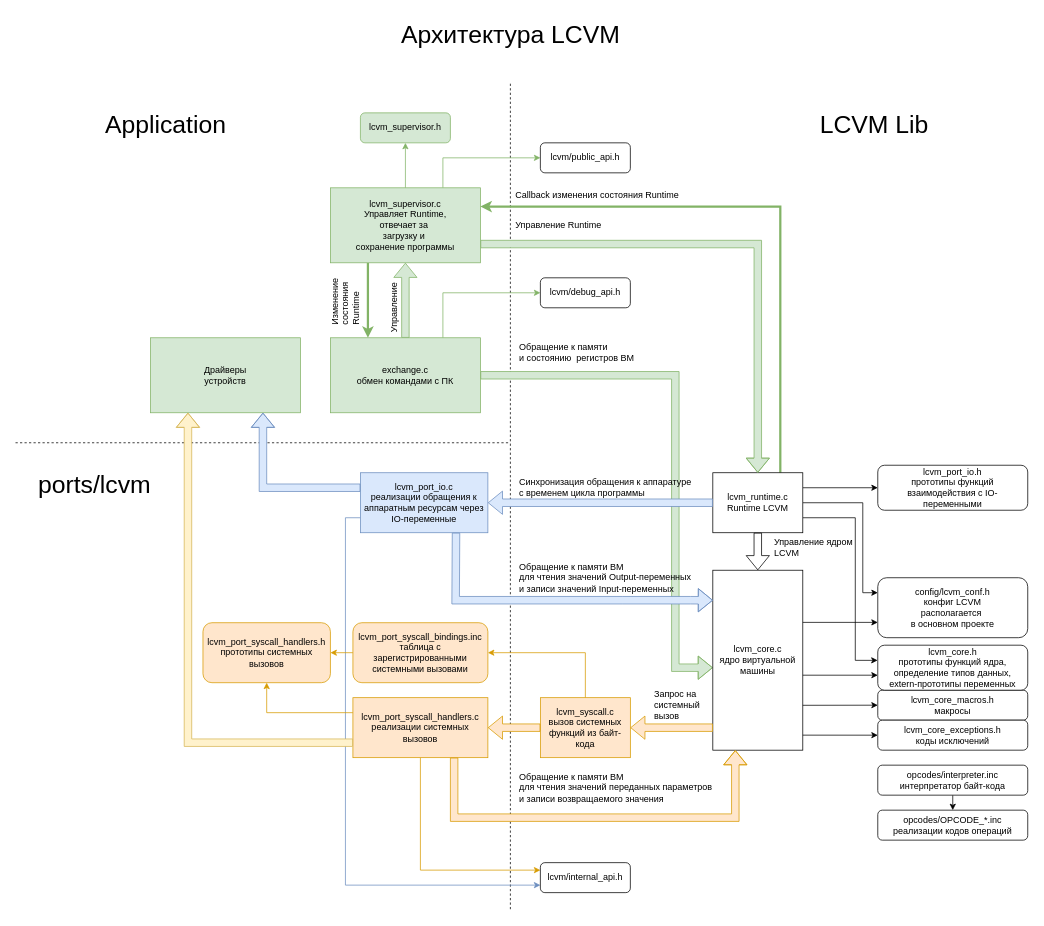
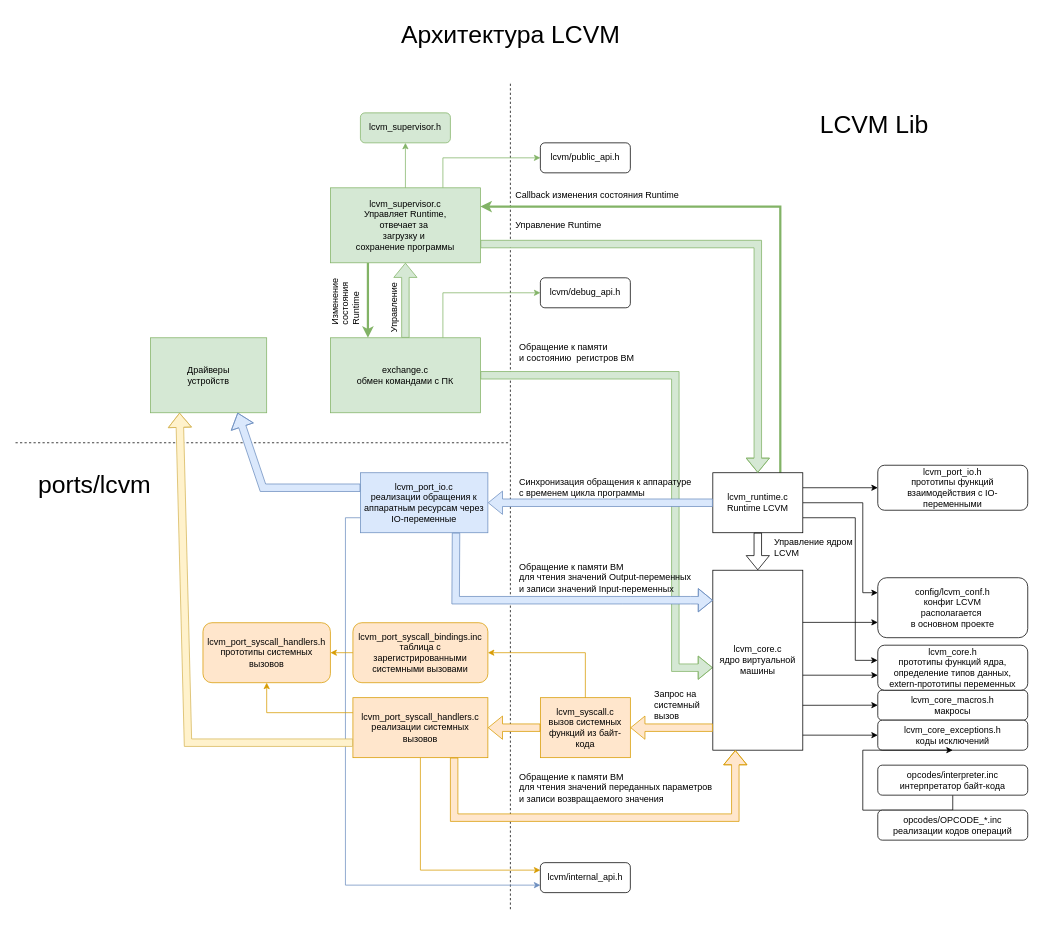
- <mxCell id="64" value="&lt;span style=&quot;font-size: 33px;&quot;&gt;Application&lt;/span&gt;" style="text;html=1;align=center;verticalAlign=middle;resizable=0;points=[];autosize=1;strokeColor=none;fillColor=none;" parent="1" vertex="1"><mxGeometry x="130" y="140" width="180" height="50" as="geometry" /></mxCell>
- <mxCell id="40" value="Драйверы&lt;div&gt;устройств&lt;/div&gt;" style="rounded=0;whiteSpace=wrap;html=1;fillColor=#d5e8d4;strokeColor=#82b366;" parent="1" vertex="1"><mxGeometry x="200" y="450" width="200" height="100" as="geometry" /></mxCell>
+ <mxCell id="40" value="Драйверы&lt;div&gt;устройств&lt;/div&gt;" style="rounded=0;whiteSpace=wrap;html=1;fillColor=#d5e8d4;strokeColor=#82b366;" parent="1" vertex="1"><mxGeometry x="200" y="450" width="155" height="100" as="geometry" /></mxCell>
- <mxCell id="10" style="edgeStyle=orthogonalEdgeStyle;rounded=0;orthogonalLoop=1;jettySize=auto;html=1;exitX=0.5;exitY=1;exitDx=0;exitDy=0;entryX=0.5;entryY=0;entryDx=0;entryDy=0;" parent="1" source="11" target="12" edge="1"><mxGeometry relative="1" as="geometry" /></mxCell>
+ <mxCell id="10" style="edgeStyle=orthogonalEdgeStyle;rounded=0;orthogonalLoop=1;jettySize=auto;html=1;exitX=0.5;exitY=1;exitDx=0;exitDy=0;" parent="1" source="11" target="7" edge="1"><mxGeometry relative="1" as="geometry" /></mxCell>
